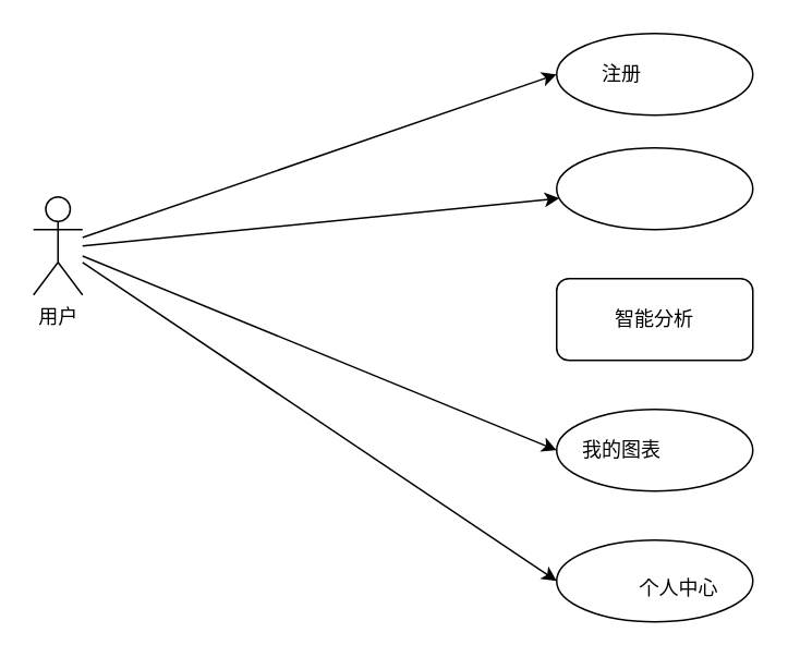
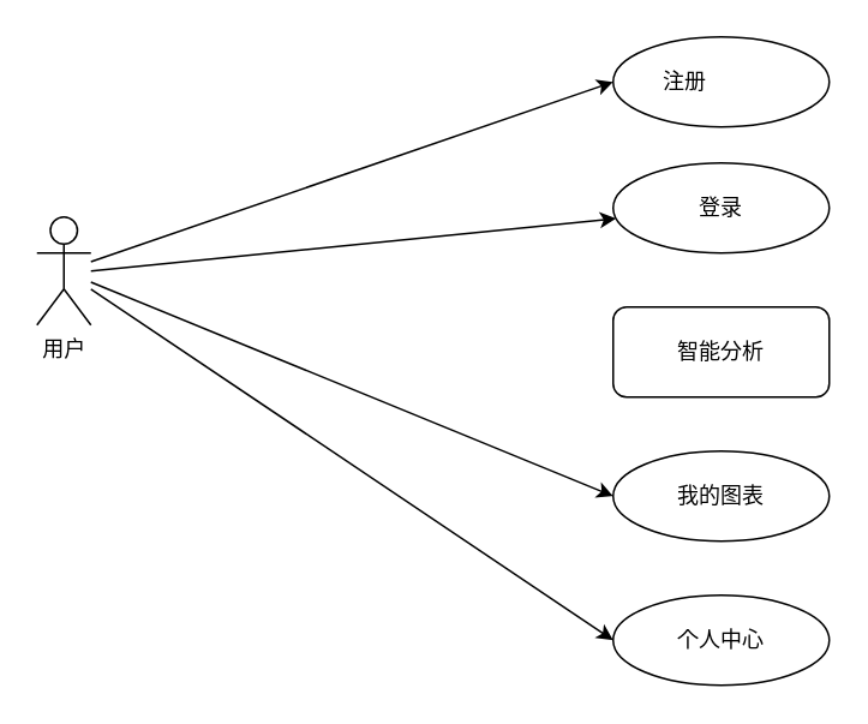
+ <mxCell id="8" value="登录" style="text;html=1;align=center;verticalAlign=middle;whiteSpace=wrap;rounded=0;" vertex="1" parent="1"><mxGeometry x="370" y="100" width="60" height="30" as="geometry" /></mxCell>
- <mxCell id="11" value="我的图表" style="text;html=1;align=center;verticalAlign=middle;whiteSpace=wrap;rounded=0;" vertex="1" parent="1"><mxGeometry x="350" y="260" width="60" height="30" as="geometry" /></mxCell>
+ <mxCell id="11" value="我的图表" style="text;html=1;align=center;verticalAlign=middle;whiteSpace=wrap;rounded=0;" vertex="1" parent="1"><mxGeometry x="370" y="260" width="60" height="30" as="geometry" /></mxCell>
- <mxCell id="15" value="个人中心" style="text;html=1;align=center;verticalAlign=middle;whiteSpace=wrap;rounded=0;" vertex="1" parent="1"><mxGeometry x="385" y="345" width="60" height="30" as="geometry" /></mxCell>
+ <mxCell id="15" value="个人中心" style="text;html=1;align=center;verticalAlign=middle;whiteSpace=wrap;rounded=0;" vertex="1" parent="1"><mxGeometry x="370" y="340" width="60" height="30" as="geometry" /></mxCell>
